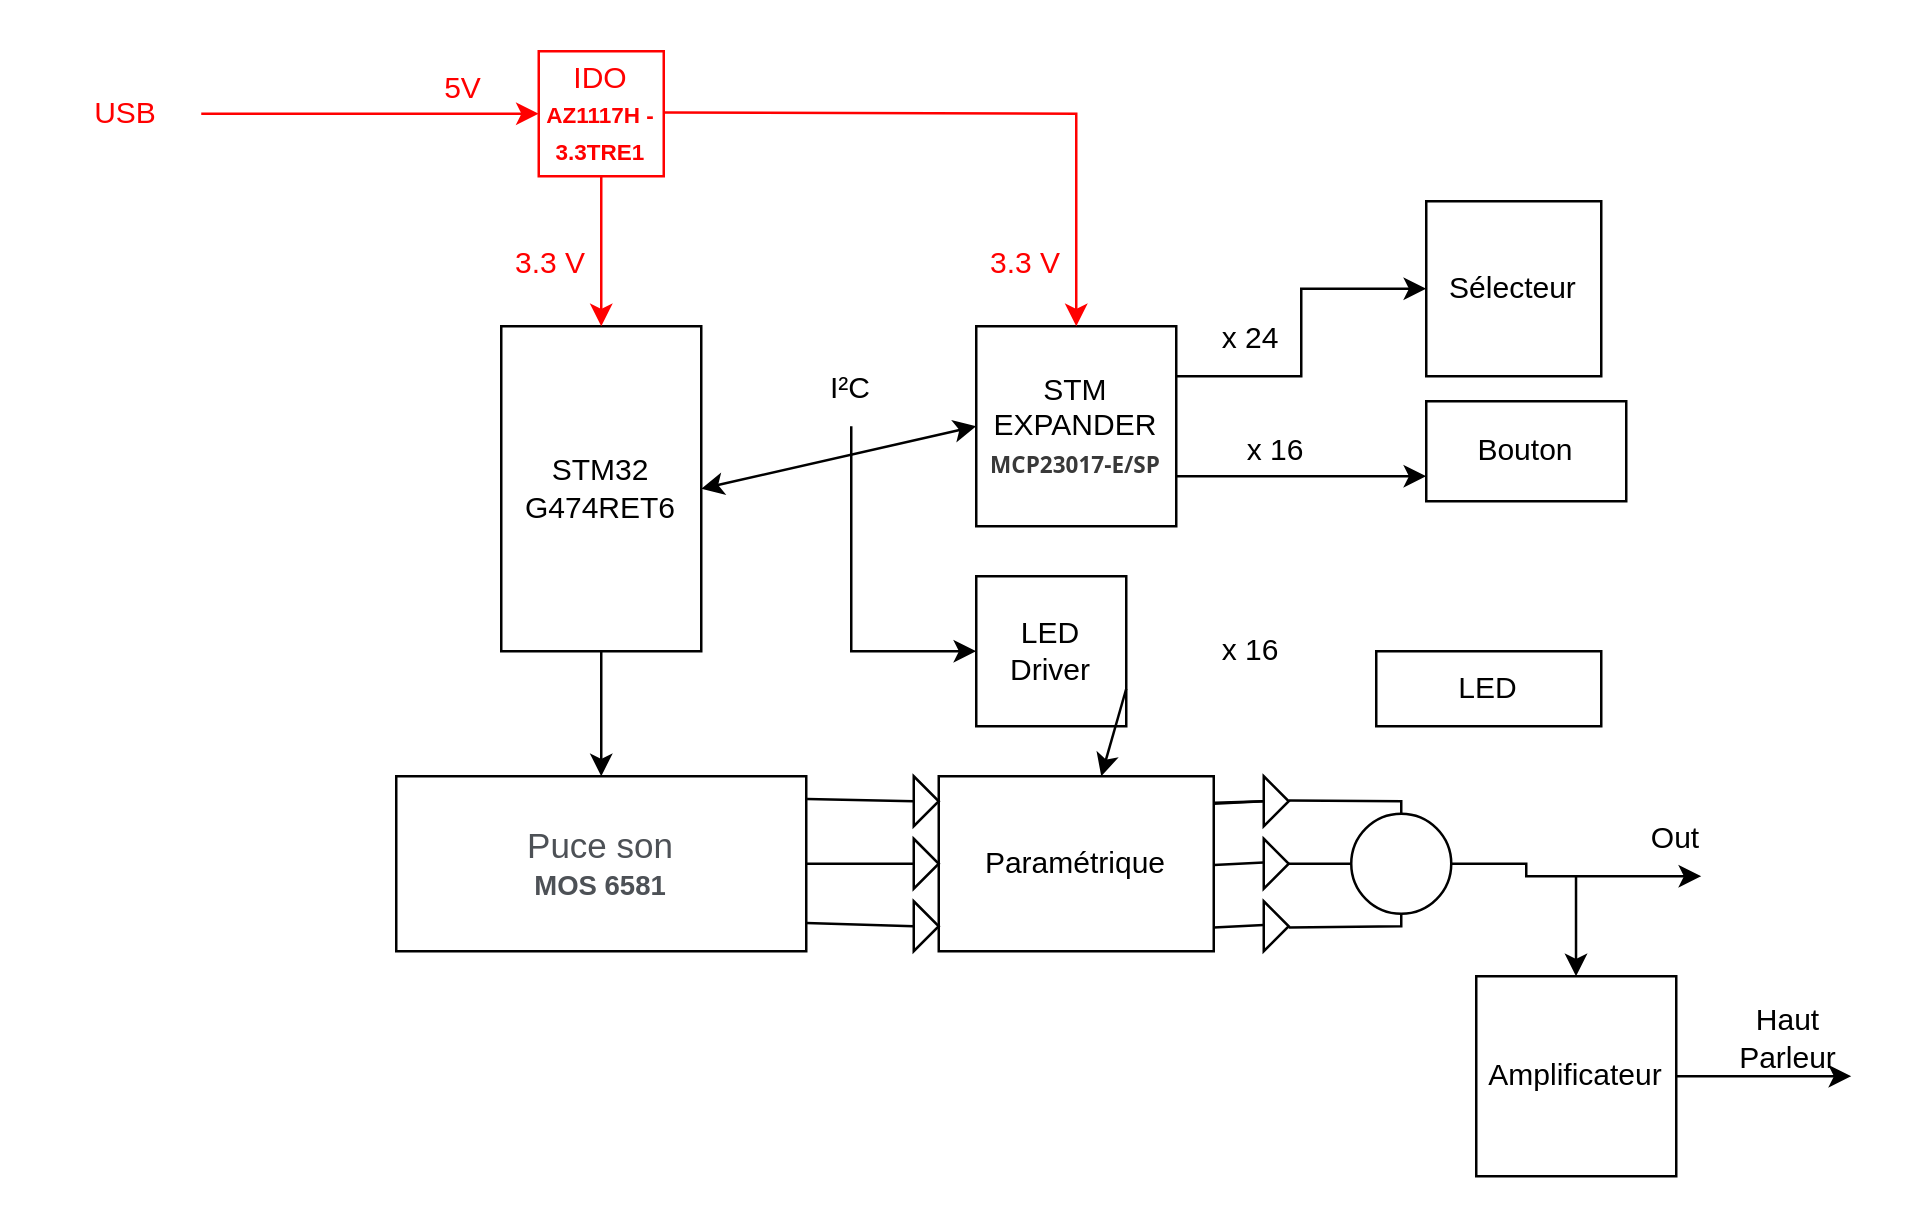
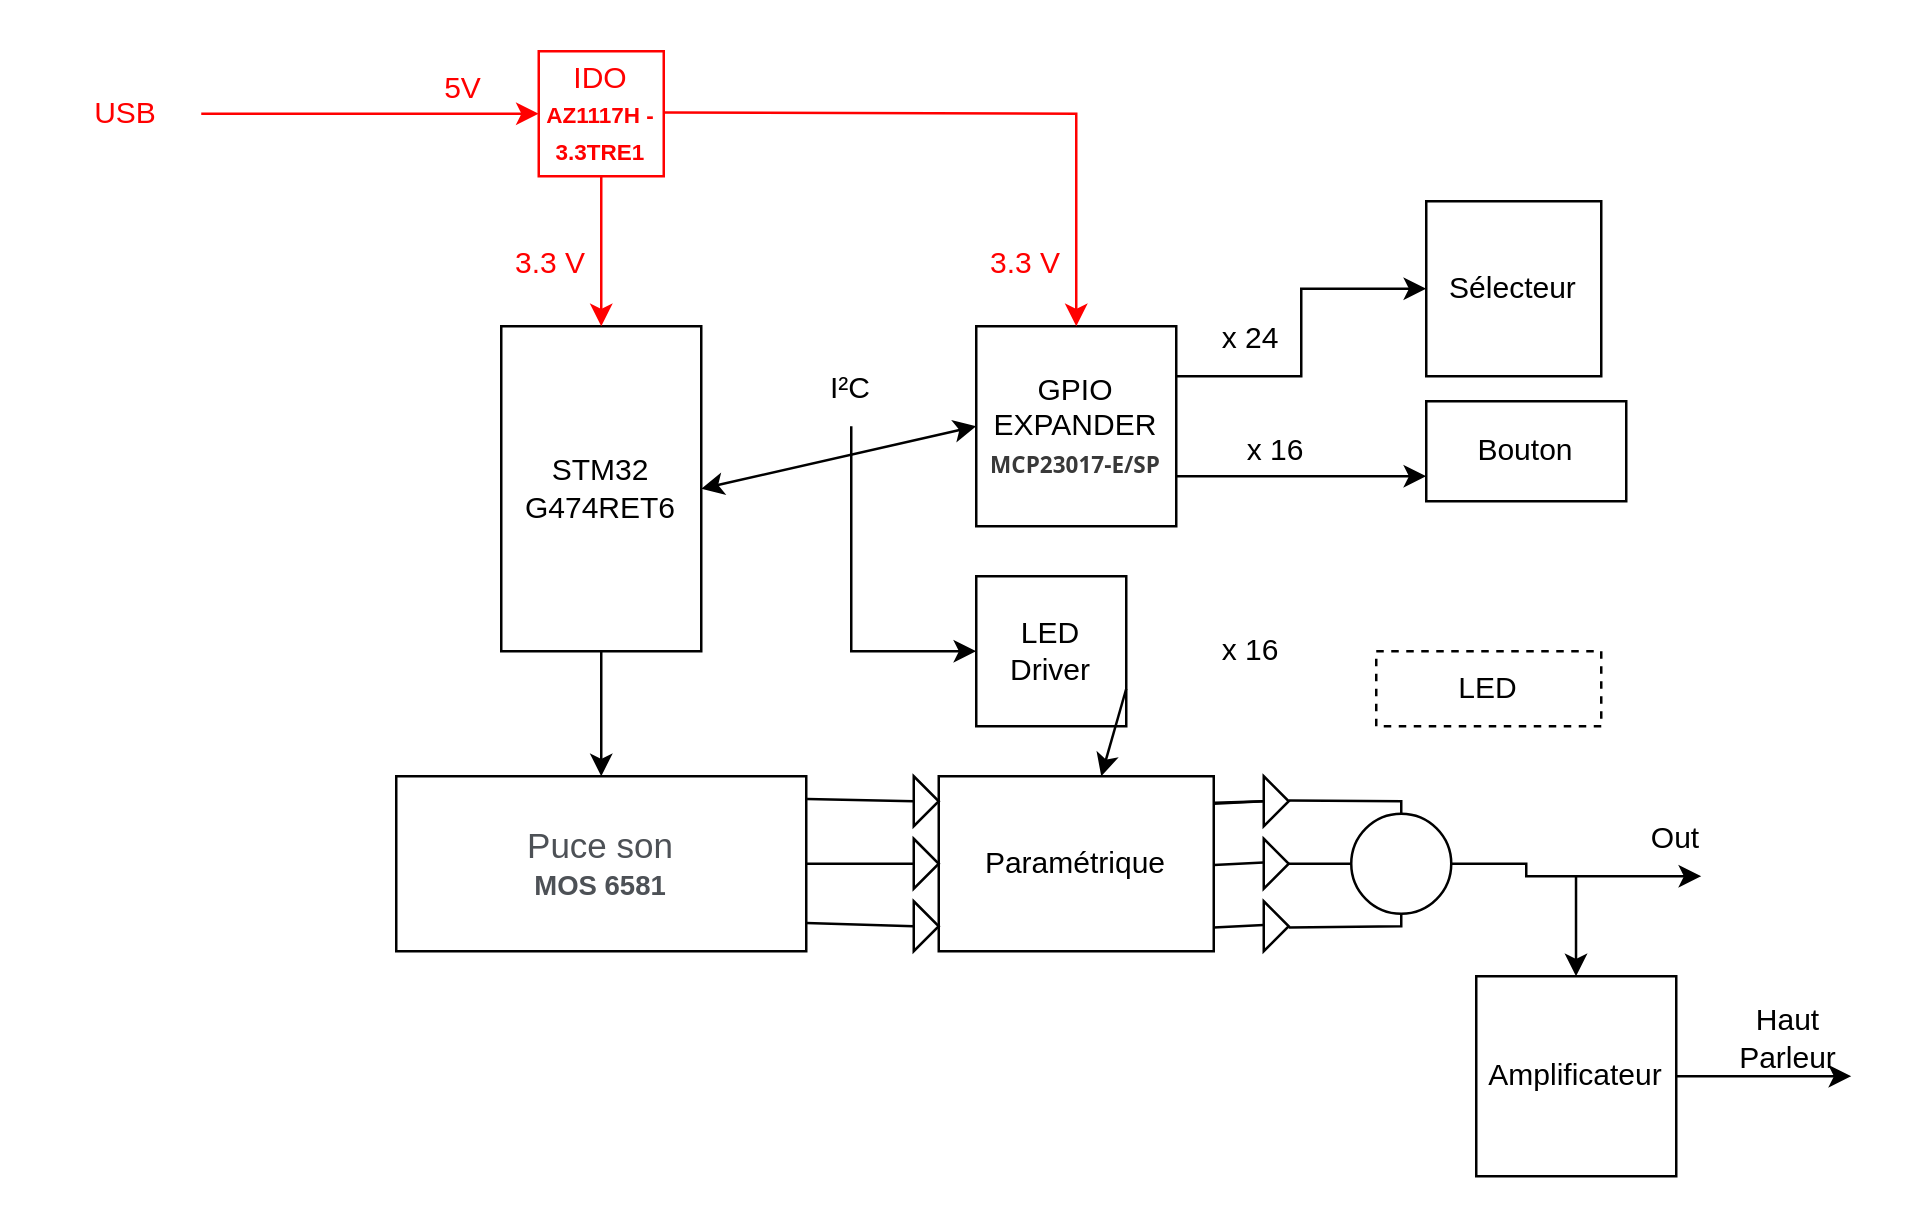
- <mxCell id="4" value="STM&lt;div&gt;EXPANDER&lt;/div&gt;&lt;div&gt;&lt;span style=&quot;color: rgb(57, 57, 57); font-family: &amp;quot;Noto Sans&amp;quot;, Roboto, sans-serif; font-weight: 700; text-align: start; background-color: rgb(255, 255, 255); font-size: 9px;&quot;&gt;MCP23017-E/SP&lt;/span&gt;&lt;br&gt;&lt;/div&gt;" style="whiteSpace=wrap;html=1;aspect=fixed;" vertex="1" parent="1"><mxGeometry x="390" y="130" width="80" height="80" as="geometry" /></mxCell>
+ <mxCell id="4" value="GPIO&lt;div&gt;EXPANDER&lt;/div&gt;&lt;div&gt;&lt;span style=&quot;color: rgb(57, 57, 57); font-family: &amp;quot;Noto Sans&amp;quot;, Roboto, sans-serif; font-weight: 700; text-align: start; background-color: rgb(255, 255, 255); font-size: 9px;&quot;&gt;MCP23017-E/SP&lt;/span&gt;&lt;br&gt;&lt;/div&gt;" style="whiteSpace=wrap;html=1;aspect=fixed;" vertex="1" parent="1"><mxGeometry x="390" y="130" width="80" height="80" as="geometry" /></mxCell>
- <mxCell id="15" value="LED" style="rounded=0;whiteSpace=wrap;html=1;" vertex="1" parent="1"><mxGeometry x="550" y="260" width="90" height="30" as="geometry" /></mxCell>
+ <mxCell id="15" value="LED" style="rounded=0;whiteSpace=wrap;html=1;dashed=1;" vertex="1" parent="1"><mxGeometry x="550" y="260" width="90" height="30" as="geometry" /></mxCell>
